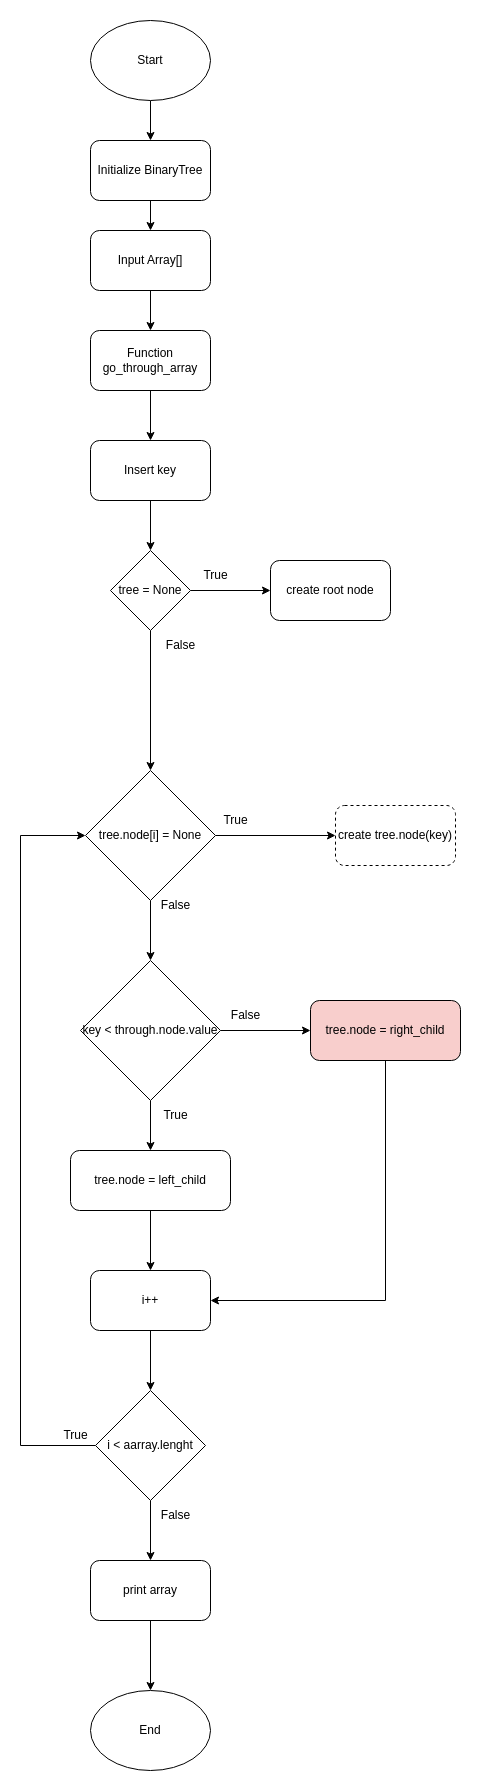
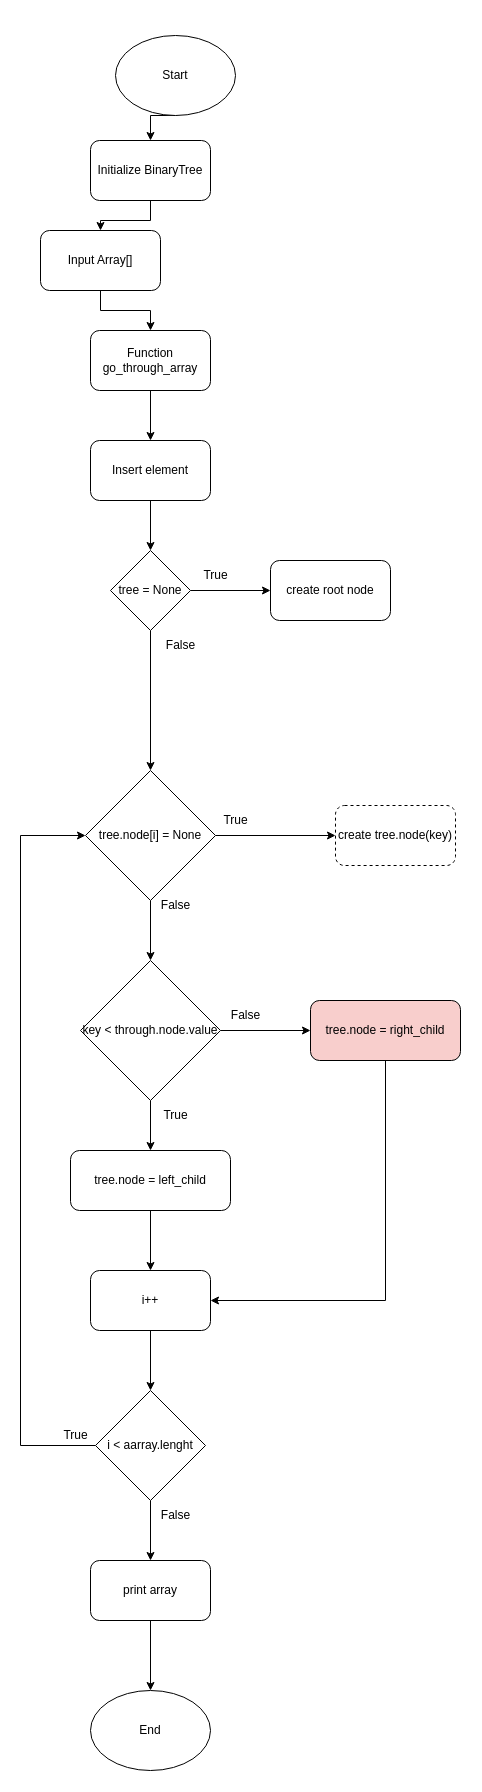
- <mxCell id="3" value="Start" style="ellipse;whiteSpace=wrap;html=1;" parent="1" vertex="1"><mxGeometry x="90" y="20" width="120" height="80" as="geometry" /></mxCell>
+ <mxCell id="3" value="Start" style="ellipse;whiteSpace=wrap;html=1;" parent="1" vertex="1"><mxGeometry x="115" y="35" width="120" height="80" as="geometry" /></mxCell>
- <mxCell id="5" value="Input Array[]" style="rounded=1;whiteSpace=wrap;html=1;" parent="1" vertex="1"><mxGeometry x="90" y="230" width="120" height="60" as="geometry" /></mxCell>
+ <mxCell id="5" value="Input Array[]" style="rounded=1;whiteSpace=wrap;html=1;" parent="1" vertex="1"><mxGeometry x="40" y="230" width="120" height="60" as="geometry" /></mxCell>
- <mxCell id="11" value="Insert key" style="rounded=1;whiteSpace=wrap;html=1;" parent="1" vertex="1"><mxGeometry x="90" y="440" width="120" height="60" as="geometry" /></mxCell>
+ <mxCell id="11" value="Insert element" style="rounded=1;whiteSpace=wrap;html=1;" parent="1" vertex="1"><mxGeometry x="90" y="440" width="120" height="60" as="geometry" /></mxCell>
